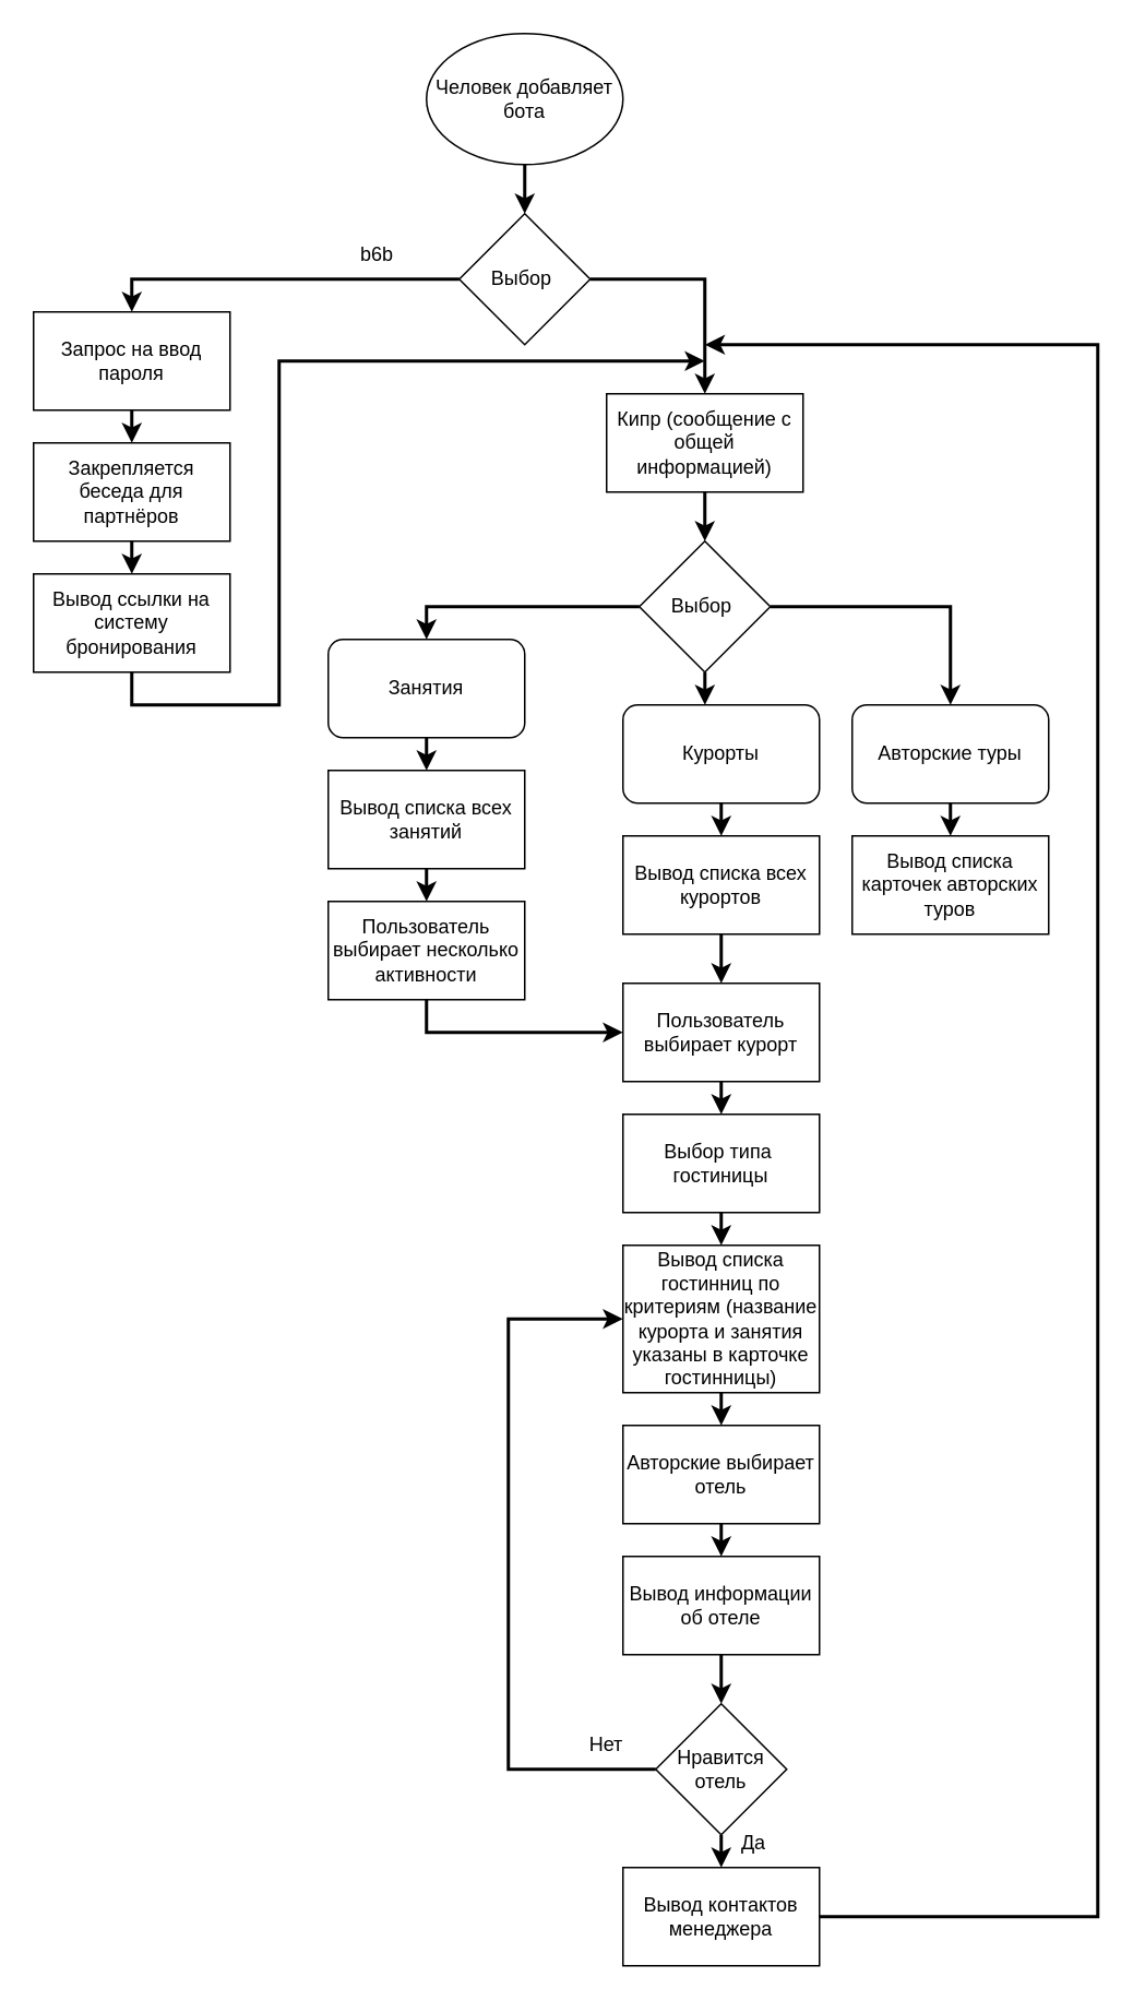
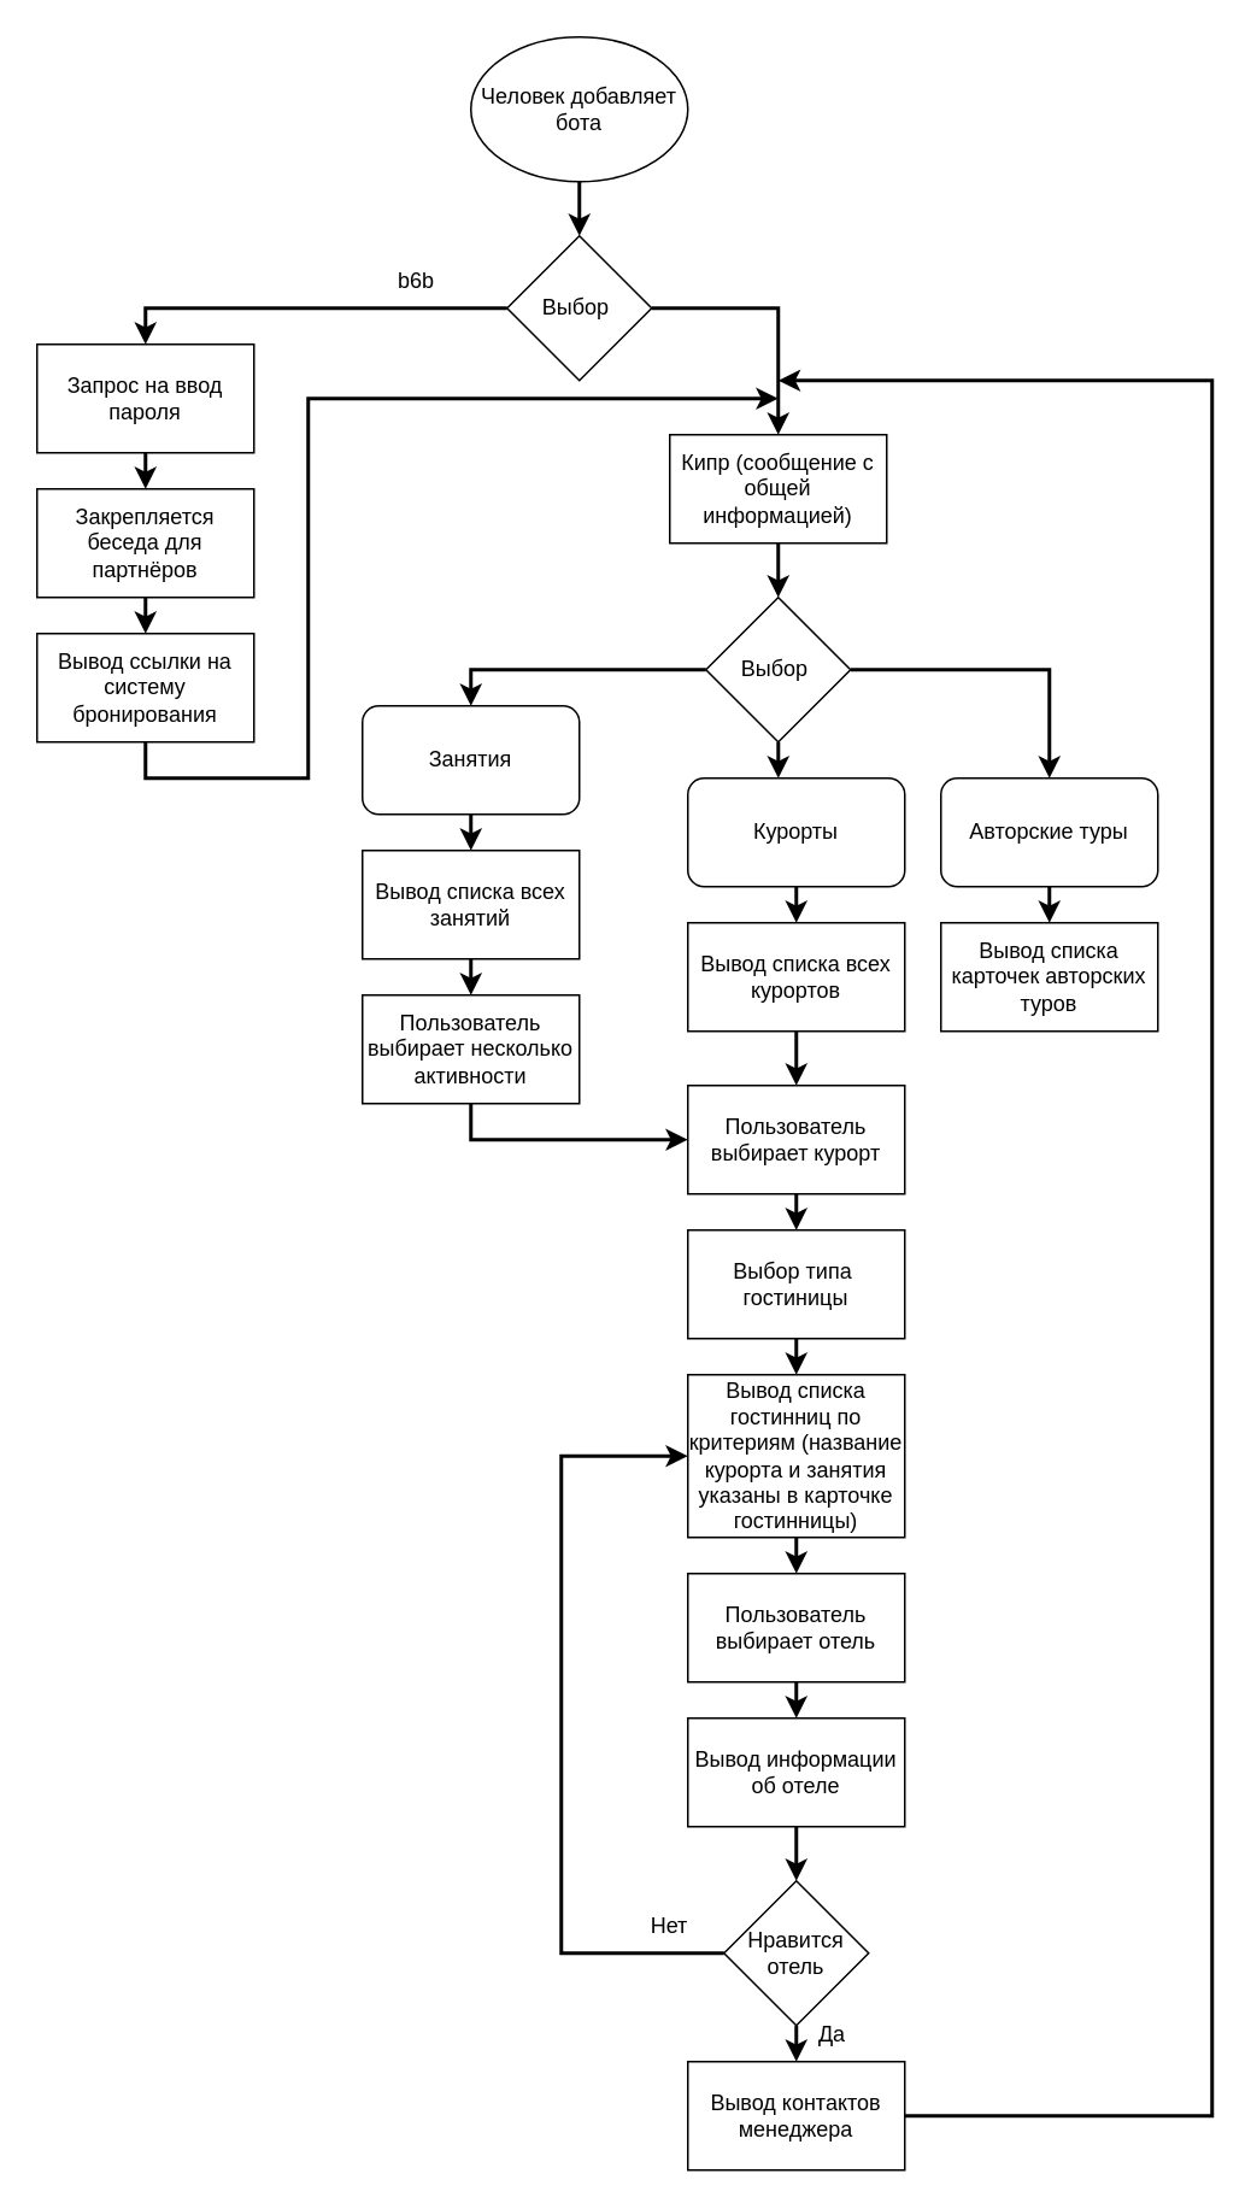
- <mxCell id="46" value="Авторские выбирает отель" style="rounded=0;whiteSpace=wrap;html=1;strokeColor=#000000;fontColor=#000000;fillColor=none;" parent="1" vertex="1"><mxGeometry x="380" y="870" width="120" height="60" as="geometry" /></mxCell>
+ <mxCell id="46" value="Пользователь выбирает отель" style="rounded=0;whiteSpace=wrap;html=1;strokeColor=#000000;fontColor=#000000;fillColor=none;" parent="1" vertex="1"><mxGeometry x="380" y="870" width="120" height="60" as="geometry" /></mxCell>
